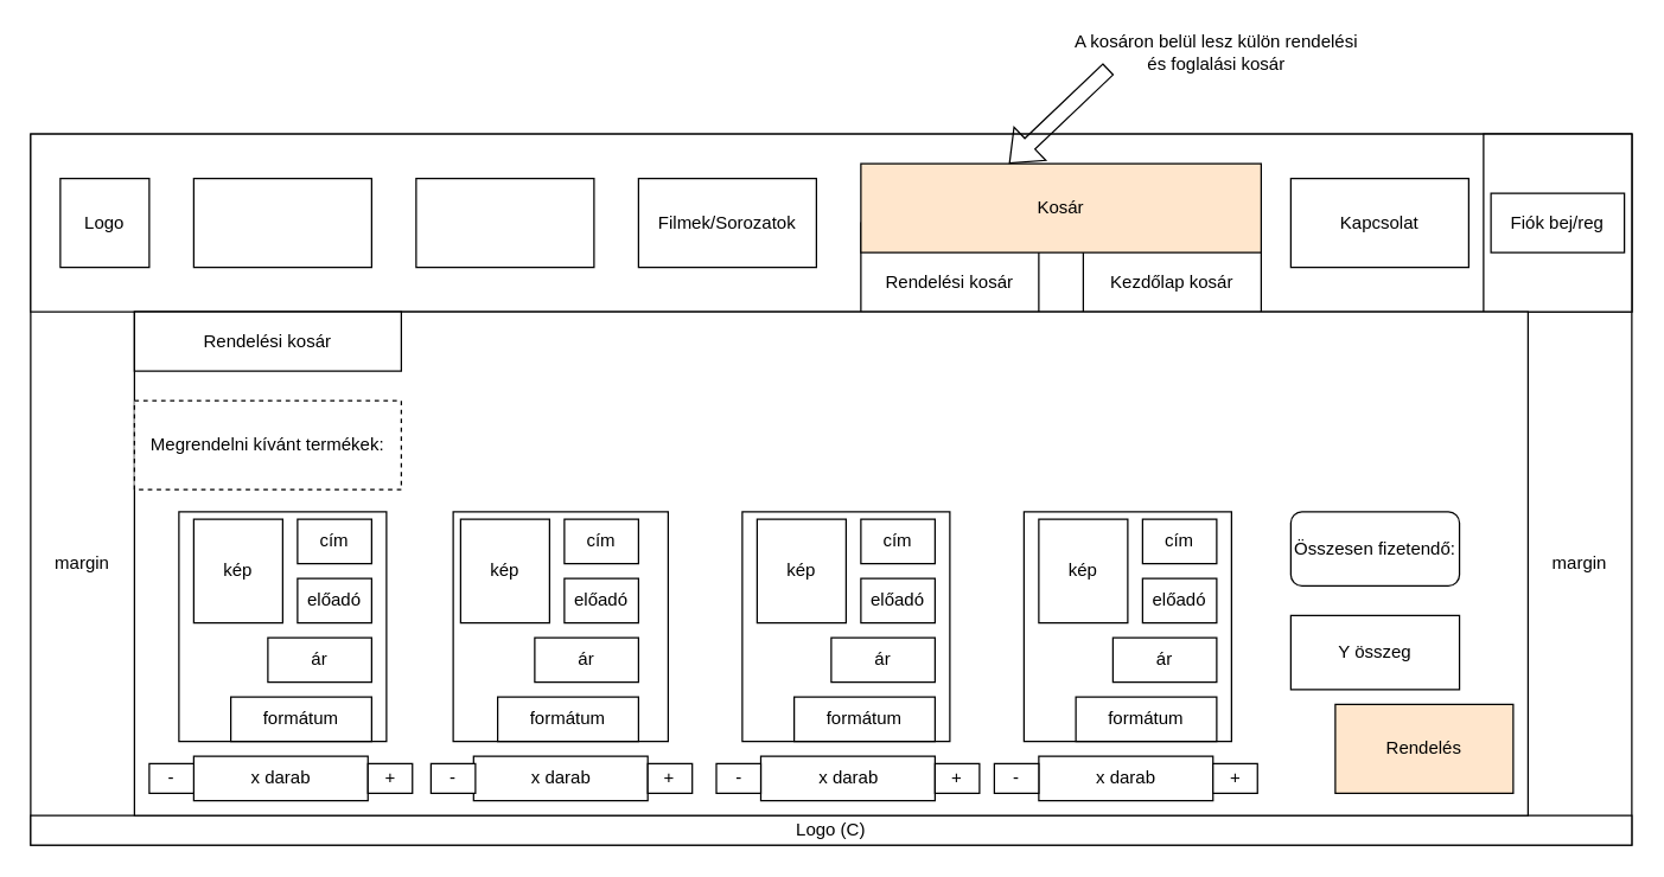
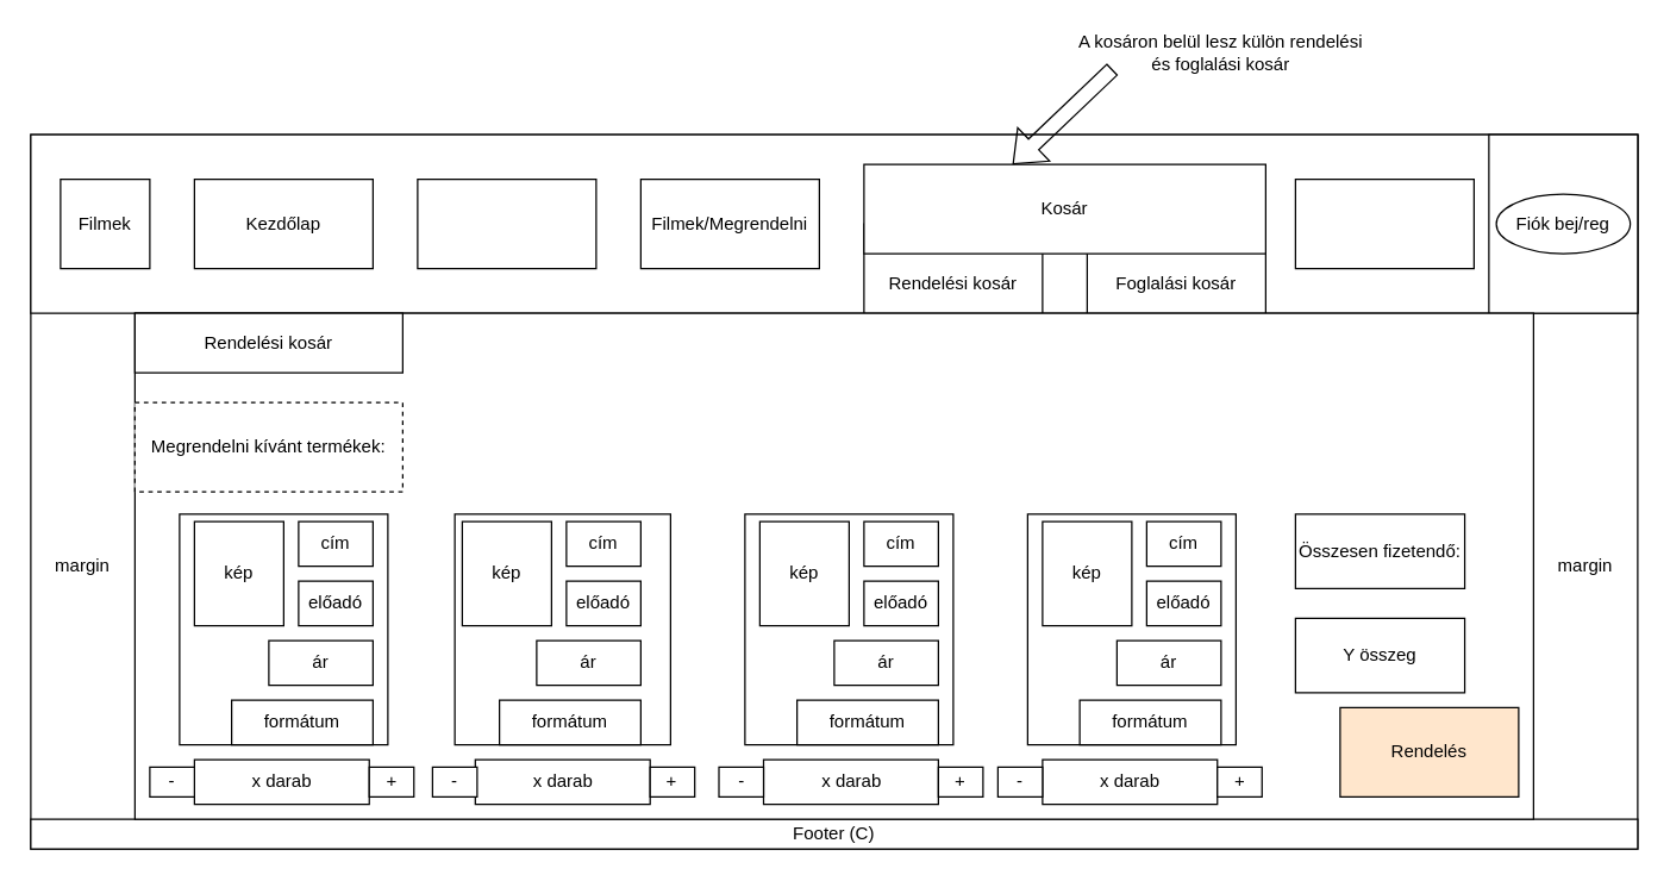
- <mxCell id="25" value="Kosár" style="rounded=0;whiteSpace=wrap;html=1;fillColor=#ffe6cc;" parent="1" vertex="1"><mxGeometry x="580" y="110" width="270" height="60" as="geometry" /></mxCell>
+ <mxCell id="25" value="Kosár" style="rounded=0;whiteSpace=wrap;html=1;" parent="1" vertex="1"><mxGeometry x="580" y="110" width="270" height="60" as="geometry" /></mxCell>
- <mxCell id="15" value="&lt;div&gt;Logo&lt;/div&gt;" style="text;html=1;align=center;verticalAlign=middle;whiteSpace=wrap;rounded=0;" parent="1" vertex="1"><mxGeometry x="40" y="120" width="60" height="60" as="geometry" /></mxCell>
+ <mxCell id="15" value="&lt;div&gt;Filmek&lt;/div&gt;" style="text;html=1;align=center;verticalAlign=middle;whiteSpace=wrap;rounded=0;" parent="1" vertex="1"><mxGeometry x="40" y="120" width="60" height="60" as="geometry" /></mxCell>
+ <mxCell id="13" value="Kezdőlap" style="text;html=1;align=center;verticalAlign=middle;whiteSpace=wrap;rounded=0;" parent="1" vertex="1"><mxGeometry x="130" y="120" width="120" height="60" as="geometry" /></mxCell>
- <mxCell id="16" value="Filmek/Sorozatok" style="text;html=1;align=center;verticalAlign=middle;whiteSpace=wrap;rounded=0;" parent="1" vertex="1"><mxGeometry x="430" y="120" width="120" height="60" as="geometry" /></mxCell>
+ <mxCell id="16" value="Filmek/Megrendelni" style="text;html=1;align=center;verticalAlign=middle;whiteSpace=wrap;rounded=0;" parent="1" vertex="1"><mxGeometry x="430" y="120" width="120" height="60" as="geometry" /></mxCell>
- <mxCell id="23" value="Kapcsolat" style="text;html=1;align=center;verticalAlign=middle;whiteSpace=wrap;rounded=0;" parent="1" vertex="1"><mxGeometry x="870" y="120" width="120" height="60" as="geometry" /></mxCell>
- <mxCell id="21" value="Fiók bej/reg" style="rounded=0;whiteSpace=wrap;html=1;" parent="1" vertex="1"><mxGeometry x="1005" y="130" width="90" height="40" as="geometry" /></mxCell>
+ <mxCell id="21" value="Fiók bej/reg" style="ellipse;whiteSpace=wrap;html=1;" parent="1" vertex="1"><mxGeometry x="1005" y="130" width="90" height="40" as="geometry" /></mxCell>
- <mxCell id="24" value="Kezdőlap kosár" style="text;html=1;align=center;verticalAlign=middle;whiteSpace=wrap;rounded=0;" parent="1" vertex="1"><mxGeometry x="730" y="160" width="120" height="60" as="geometry" /></mxCell>
+ <mxCell id="24" value="Foglalási kosár" style="text;html=1;align=center;verticalAlign=middle;whiteSpace=wrap;rounded=0;" parent="1" vertex="1"><mxGeometry x="730" y="160" width="120" height="60" as="geometry" /></mxCell>
- <mxCell id="66" value="Összesen fizetendő:" style="whiteSpace=wrap;html=1;rounded=1;" vertex="1" parent="1"><mxGeometry x="870" y="345" width="113.75" height="50" as="geometry" /></mxCell>
+ <mxCell id="66" value="Összesen fizetendő:" style="rounded=0;whiteSpace=wrap;html=1;" vertex="1" parent="1"><mxGeometry x="870" y="345" width="113.75" height="50" as="geometry" /></mxCell>
- <mxCell id="18" value="Logo (C)" style="text;html=1;align=center;verticalAlign=middle;whiteSpace=wrap;rounded=0;" parent="1" vertex="1"><mxGeometry x="20" y="550" width="1080" height="20" as="geometry" /></mxCell>
+ <mxCell id="18" value="Footer (C)" style="text;html=1;align=center;verticalAlign=middle;whiteSpace=wrap;rounded=0;" parent="1" vertex="1"><mxGeometry x="20" y="550" width="1080" height="20" as="geometry" /></mxCell>
